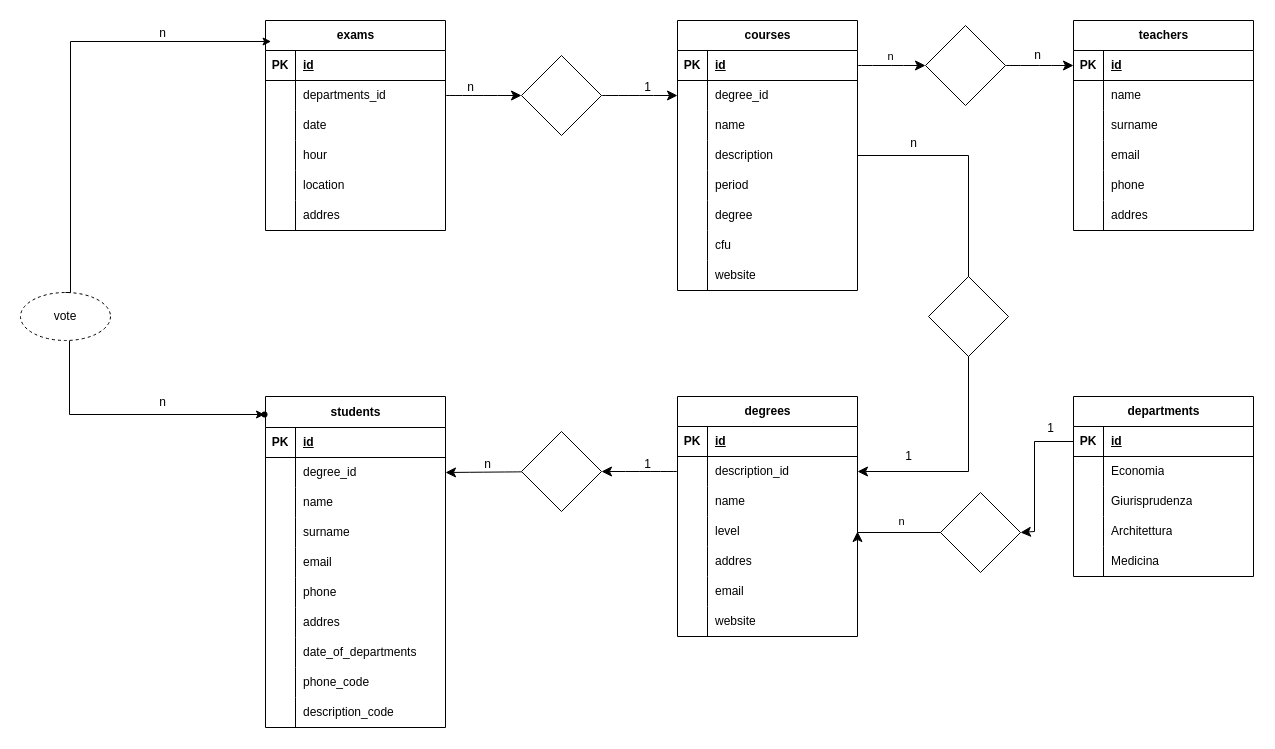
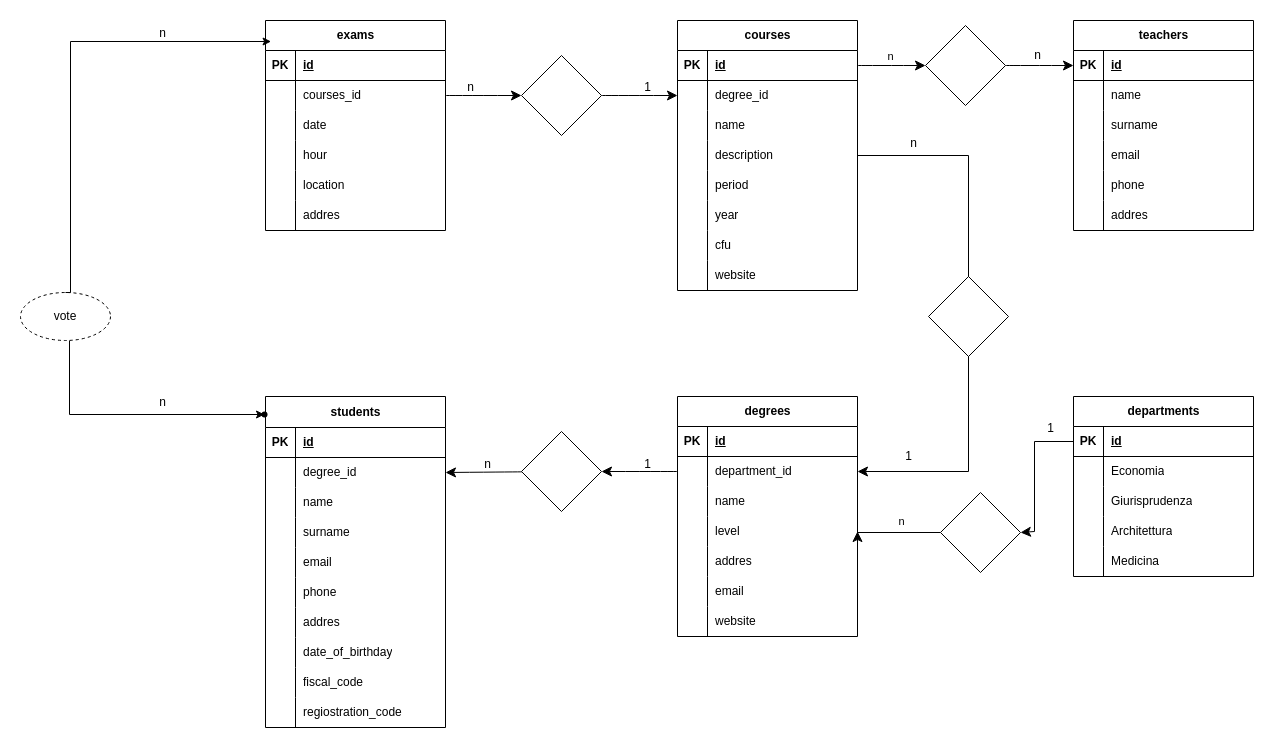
- <mxCell id="68" value="departments_id" style="shape=partialRectangle;connectable=0;fillColor=none;top=0;left=0;bottom=0;right=0;align=left;spacingLeft=6;overflow=hidden;whiteSpace=wrap;html=1;" parent="66" vertex="1"><mxGeometry x="30" width="150" height="30" as="geometry"><mxRectangle width="150" height="30" as="alternateBounds" /></mxGeometry></mxCell>
+ <mxCell id="68" value="courses_id" style="shape=partialRectangle;connectable=0;fillColor=none;top=0;left=0;bottom=0;right=0;align=left;spacingLeft=6;overflow=hidden;whiteSpace=wrap;html=1;" parent="66" vertex="1"><mxGeometry x="30" width="150" height="30" as="geometry"><mxRectangle width="150" height="30" as="alternateBounds" /></mxGeometry></mxCell>
- <mxCell id="36" value="degree" style="shape=partialRectangle;connectable=0;fillColor=none;top=0;left=0;bottom=0;right=0;align=left;spacingLeft=6;overflow=hidden;whiteSpace=wrap;html=1;" parent="34" vertex="1"><mxGeometry x="30" width="150" height="30" as="geometry"><mxRectangle width="150" height="30" as="alternateBounds" /></mxGeometry></mxCell>
+ <mxCell id="36" value="year" style="shape=partialRectangle;connectable=0;fillColor=none;top=0;left=0;bottom=0;right=0;align=left;spacingLeft=6;overflow=hidden;whiteSpace=wrap;html=1;" parent="34" vertex="1"><mxGeometry x="30" width="150" height="30" as="geometry"><mxRectangle width="150" height="30" as="alternateBounds" /></mxGeometry></mxCell>
- <mxCell id="118" value="description_id" style="shape=partialRectangle;connectable=0;fillColor=none;top=0;left=0;bottom=0;right=0;align=left;spacingLeft=6;overflow=hidden;whiteSpace=wrap;html=1;" parent="116" vertex="1"><mxGeometry x="30" width="150" height="30" as="geometry"><mxRectangle width="150" height="30" as="alternateBounds" /></mxGeometry></mxCell>
+ <mxCell id="118" value="department_id" style="shape=partialRectangle;connectable=0;fillColor=none;top=0;left=0;bottom=0;right=0;align=left;spacingLeft=6;overflow=hidden;whiteSpace=wrap;html=1;" parent="116" vertex="1"><mxGeometry x="30" width="150" height="30" as="geometry"><mxRectangle width="150" height="30" as="alternateBounds" /></mxGeometry></mxCell>
- <mxCell id="105" value="date_of_departments" style="shape=partialRectangle;connectable=0;fillColor=none;top=0;left=0;bottom=0;right=0;align=left;spacingLeft=6;overflow=hidden;whiteSpace=wrap;html=1;" parent="103" vertex="1"><mxGeometry x="30" width="150" height="30" as="geometry"><mxRectangle width="150" height="30" as="alternateBounds" /></mxGeometry></mxCell>
+ <mxCell id="105" value="date_of_birthday" style="shape=partialRectangle;connectable=0;fillColor=none;top=0;left=0;bottom=0;right=0;align=left;spacingLeft=6;overflow=hidden;whiteSpace=wrap;html=1;" parent="103" vertex="1"><mxGeometry x="30" width="150" height="30" as="geometry"><mxRectangle width="150" height="30" as="alternateBounds" /></mxGeometry></mxCell>
- <mxCell id="108" value="phone_code" style="shape=partialRectangle;connectable=0;fillColor=none;top=0;left=0;bottom=0;right=0;align=left;spacingLeft=6;overflow=hidden;whiteSpace=wrap;html=1;" parent="106" vertex="1"><mxGeometry x="30" width="150" height="30" as="geometry"><mxRectangle width="150" height="30" as="alternateBounds" /></mxGeometry></mxCell>
+ <mxCell id="108" value="fiscal_code" style="shape=partialRectangle;connectable=0;fillColor=none;top=0;left=0;bottom=0;right=0;align=left;spacingLeft=6;overflow=hidden;whiteSpace=wrap;html=1;" parent="106" vertex="1"><mxGeometry x="30" width="150" height="30" as="geometry"><mxRectangle width="150" height="30" as="alternateBounds" /></mxGeometry></mxCell>
- <mxCell id="111" value="description_code" style="shape=partialRectangle;connectable=0;fillColor=none;top=0;left=0;bottom=0;right=0;align=left;spacingLeft=6;overflow=hidden;whiteSpace=wrap;html=1;" parent="109" vertex="1"><mxGeometry x="30" width="150" height="30" as="geometry"><mxRectangle width="150" height="30" as="alternateBounds" /></mxGeometry></mxCell>
+ <mxCell id="111" value="regiostration_code" style="shape=partialRectangle;connectable=0;fillColor=none;top=0;left=0;bottom=0;right=0;align=left;spacingLeft=6;overflow=hidden;whiteSpace=wrap;html=1;" parent="109" vertex="1"><mxGeometry x="30" width="150" height="30" as="geometry"><mxRectangle width="150" height="30" as="alternateBounds" /></mxGeometry></mxCell>
